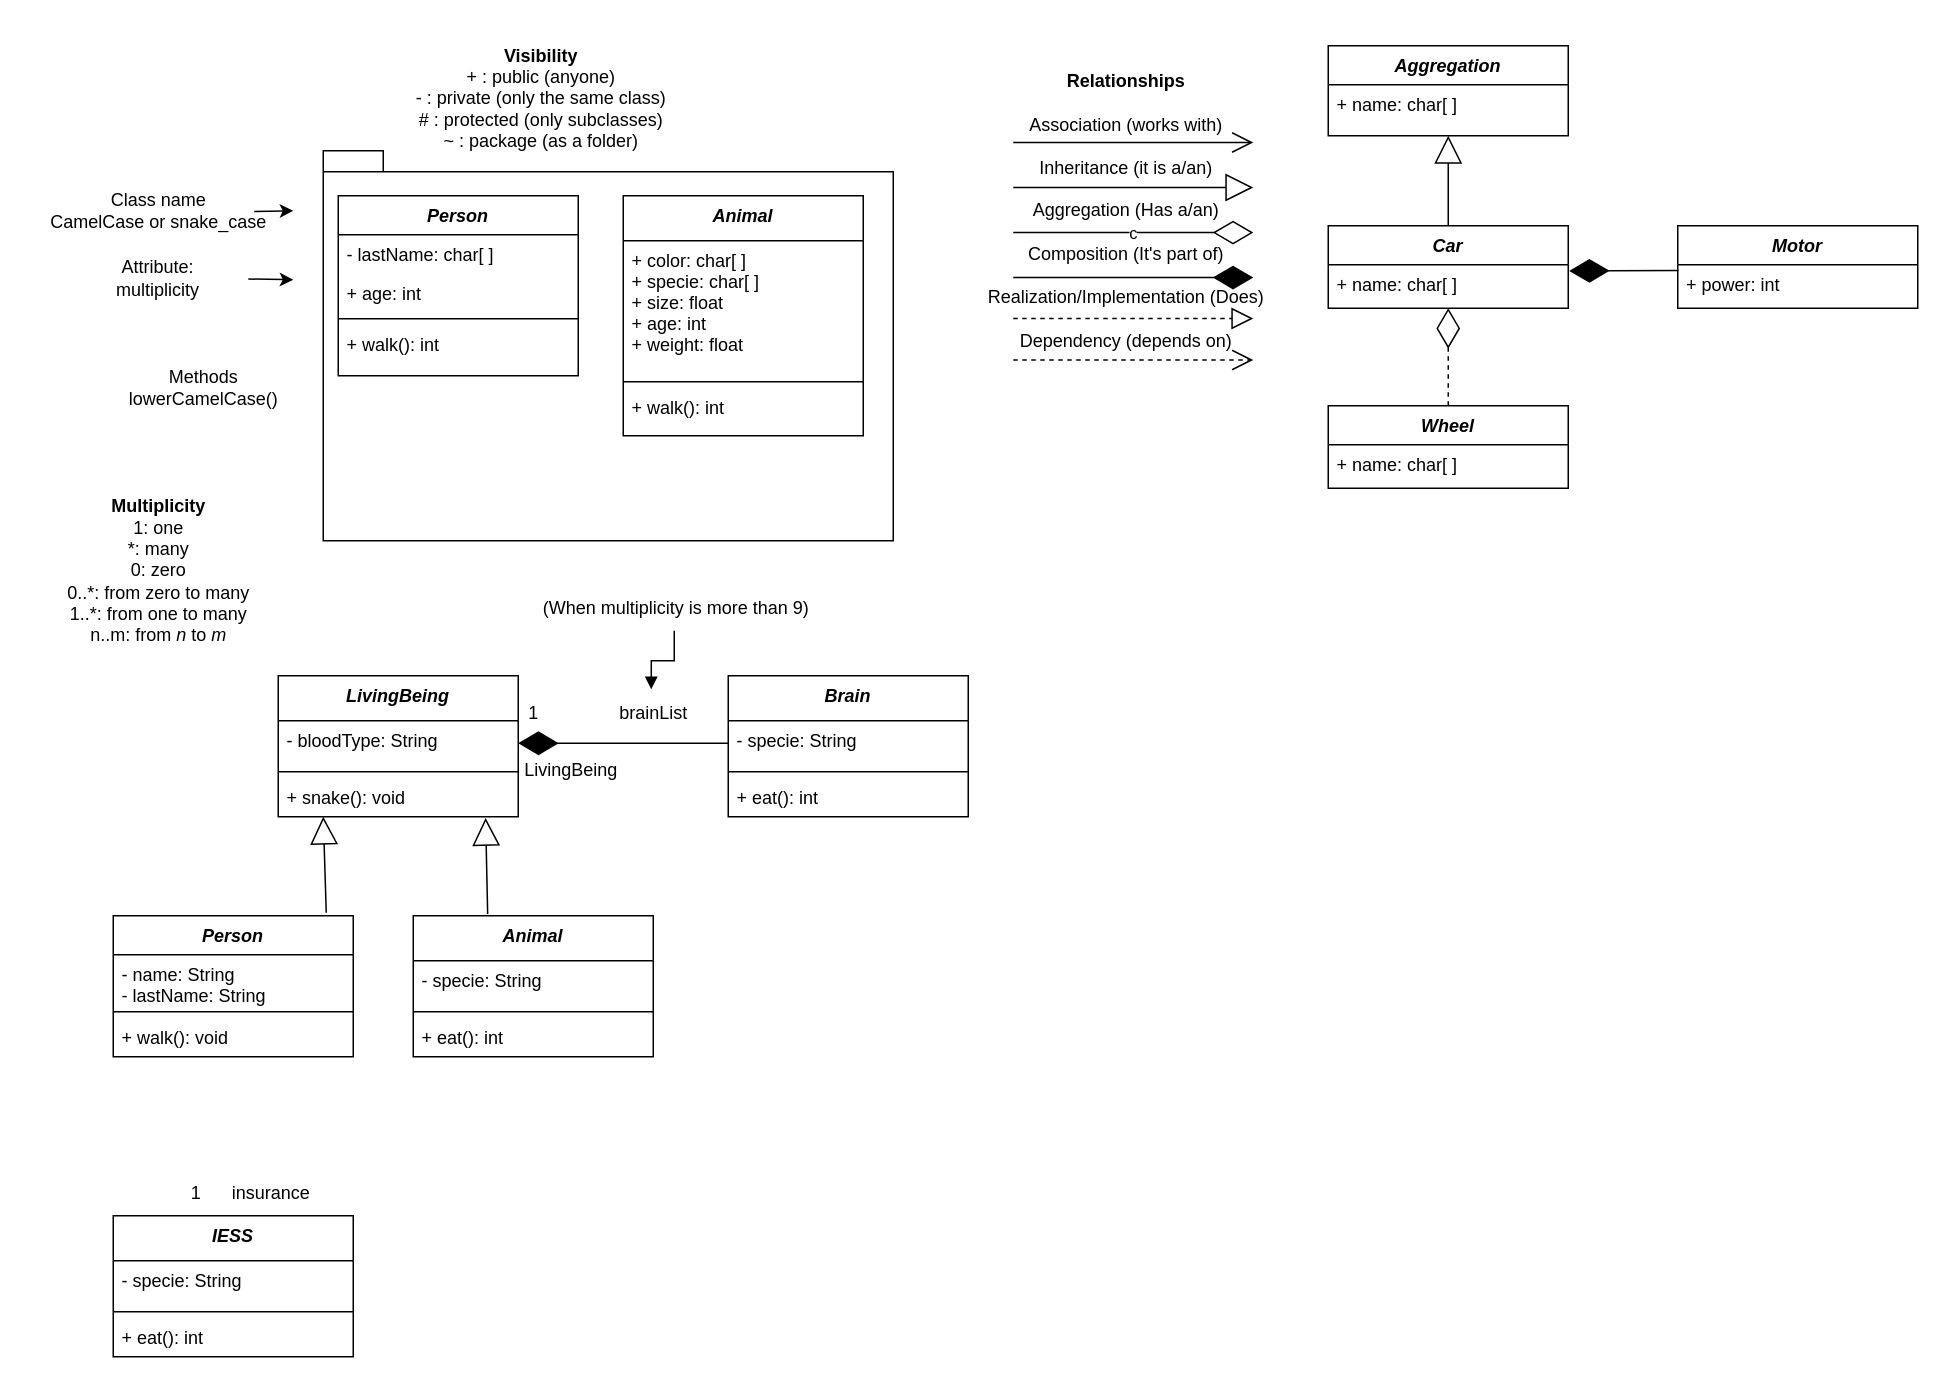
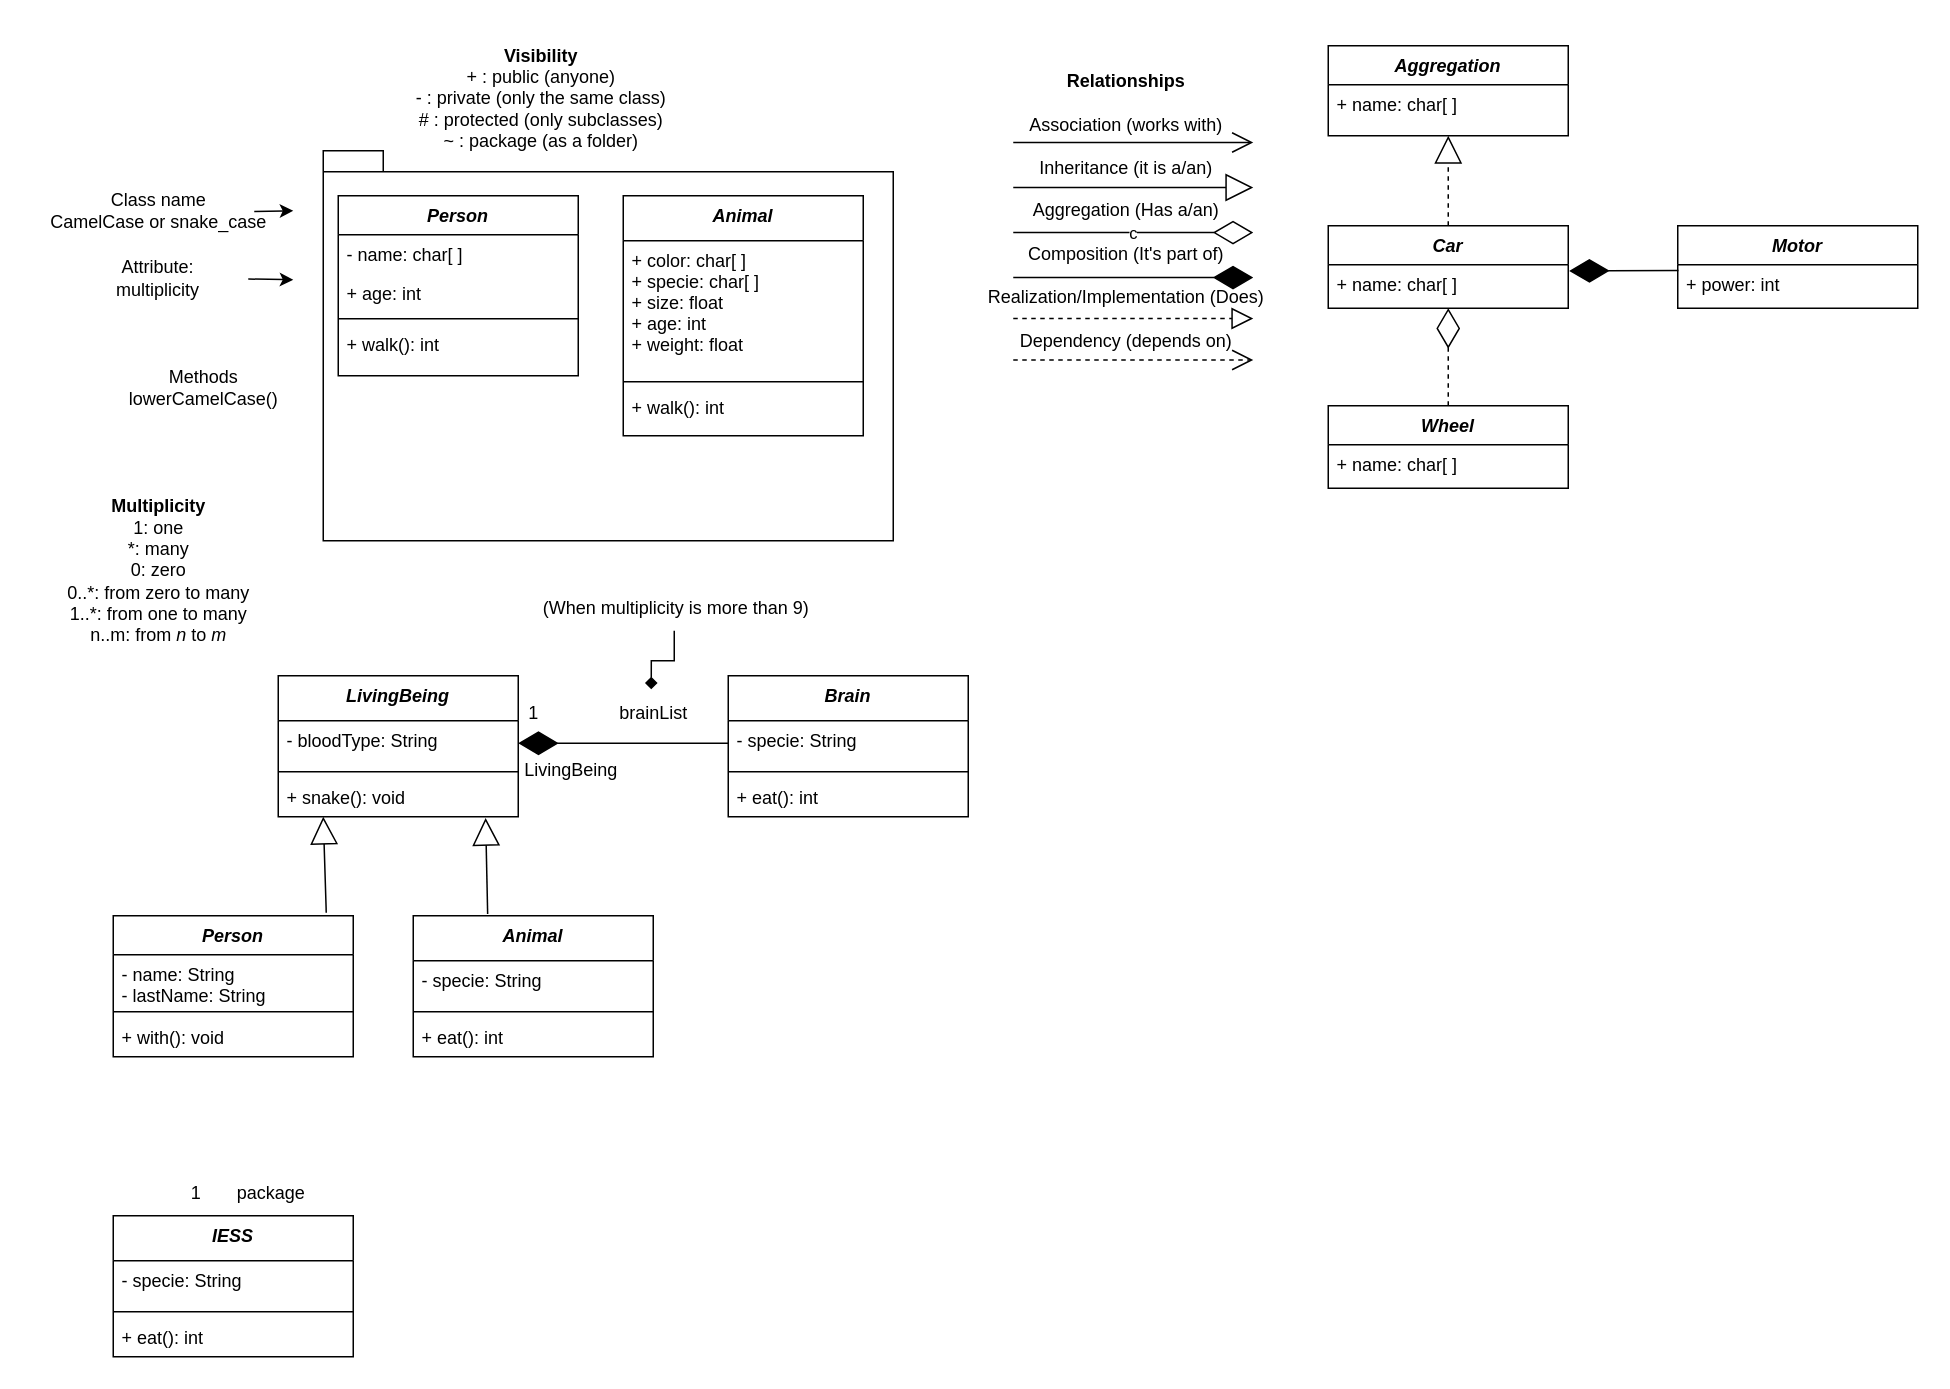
- <mxCell id="29" value="" style="endArrow=block;endSize=16;endFill=0;html=1;rounded=0;entryX=0.5;entryY=1;entryDx=0;entryDy=0;exitX=0.5;exitY=0;exitDx=0;exitDy=0;" edge="1" parent="1" source="22" target="20"><mxGeometry width="160" relative="1" as="geometry"><mxPoint x="838" y="130" as="sourcePoint" /><mxPoint x="998" y="130" as="targetPoint" /></mxGeometry></mxCell>
+ <mxCell id="29" value="" style="endArrow=block;endSize=16;endFill=0;html=1;rounded=0;entryX=0.5;entryY=1;entryDx=0;entryDy=0;exitX=0.5;exitY=0;exitDx=0;exitDy=0;dashed=1;" edge="1" parent="1" source="22" target="20"><mxGeometry width="160" relative="1" as="geometry"><mxPoint x="838" y="130" as="sourcePoint" /><mxPoint x="998" y="130" as="targetPoint" /></mxGeometry></mxCell>
- <mxCell id="11" value="- lastName: char[ ]" style="text;align=left;verticalAlign=top;spacingLeft=4;spacingRight=4;overflow=hidden;rotatable=0;points=[[0,0.5],[1,0.5]];portConstraint=eastwest;" vertex="1" parent="10"><mxGeometry y="26" width="160" height="26" as="geometry" /></mxCell>
+ <mxCell id="11" value="- name: char[ ]" style="text;align=left;verticalAlign=top;spacingLeft=4;spacingRight=4;overflow=hidden;rotatable=0;points=[[0,0.5],[1,0.5]];portConstraint=eastwest;" vertex="1" parent="10"><mxGeometry y="26" width="160" height="26" as="geometry" /></mxCell>
- <mxCell id="60" value="" style="endArrow=block;endFill=1;html=1;edgeStyle=orthogonalEdgeStyle;align=left;verticalAlign=top;rounded=0;entryX=0.481;entryY=-0.032;entryDx=0;entryDy=0;entryPerimeter=0;" edge="1" parent="1" source="59" target="58"><mxGeometry x="-1" relative="1" as="geometry"><mxPoint x="685" y="390" as="sourcePoint" /><mxPoint x="785" y="350" as="targetPoint" /><Array as="points"><mxPoint x="449" y="440" /></Array></mxGeometry></mxCell>
+ <mxCell id="60" value="" style="endArrow=diamond;endFill=1;html=1;edgeStyle=orthogonalEdgeStyle;align=left;verticalAlign=top;rounded=0;entryX=0.481;entryY=-0.032;entryDx=0;entryDy=0;entryPerimeter=0;" edge="1" parent="1" source="59" target="58"><mxGeometry x="-1" relative="1" as="geometry"><mxPoint x="685" y="390" as="sourcePoint" /><mxPoint x="785" y="350" as="targetPoint" /><Array as="points"><mxPoint x="449" y="440" /></Array></mxGeometry></mxCell>
- <mxCell id="44" value="+ walk(): void" style="text;align=left;verticalAlign=top;spacingLeft=4;spacingRight=4;overflow=hidden;rotatable=0;points=[[0,0.5],[1,0.5]];portConstraint=eastwest;" vertex="1" parent="41"><mxGeometry y="68" width="160" height="26" as="geometry" /></mxCell>
+ <mxCell id="44" value="+ with(): void" style="text;align=left;verticalAlign=top;spacingLeft=4;spacingRight=4;overflow=hidden;rotatable=0;points=[[0,0.5],[1,0.5]];portConstraint=eastwest;" vertex="1" parent="41"><mxGeometry y="68" width="160" height="26" as="geometry" /></mxCell>
- <mxCell id="66" value="insurance" style="text;html=1;align=center;verticalAlign=middle;resizable=0;points=[];autosize=1;strokeColor=none;fillColor=none;" vertex="1" parent="1"><mxGeometry x="140" y="780" width="80" height="30" as="geometry" /></mxCell>
+ <mxCell id="66" value="package" style="text;html=1;align=center;verticalAlign=middle;resizable=0;points=[];autosize=1;strokeColor=none;fillColor=none;" vertex="1" parent="1"><mxGeometry x="140" y="780" width="80" height="30" as="geometry" /></mxCell>
